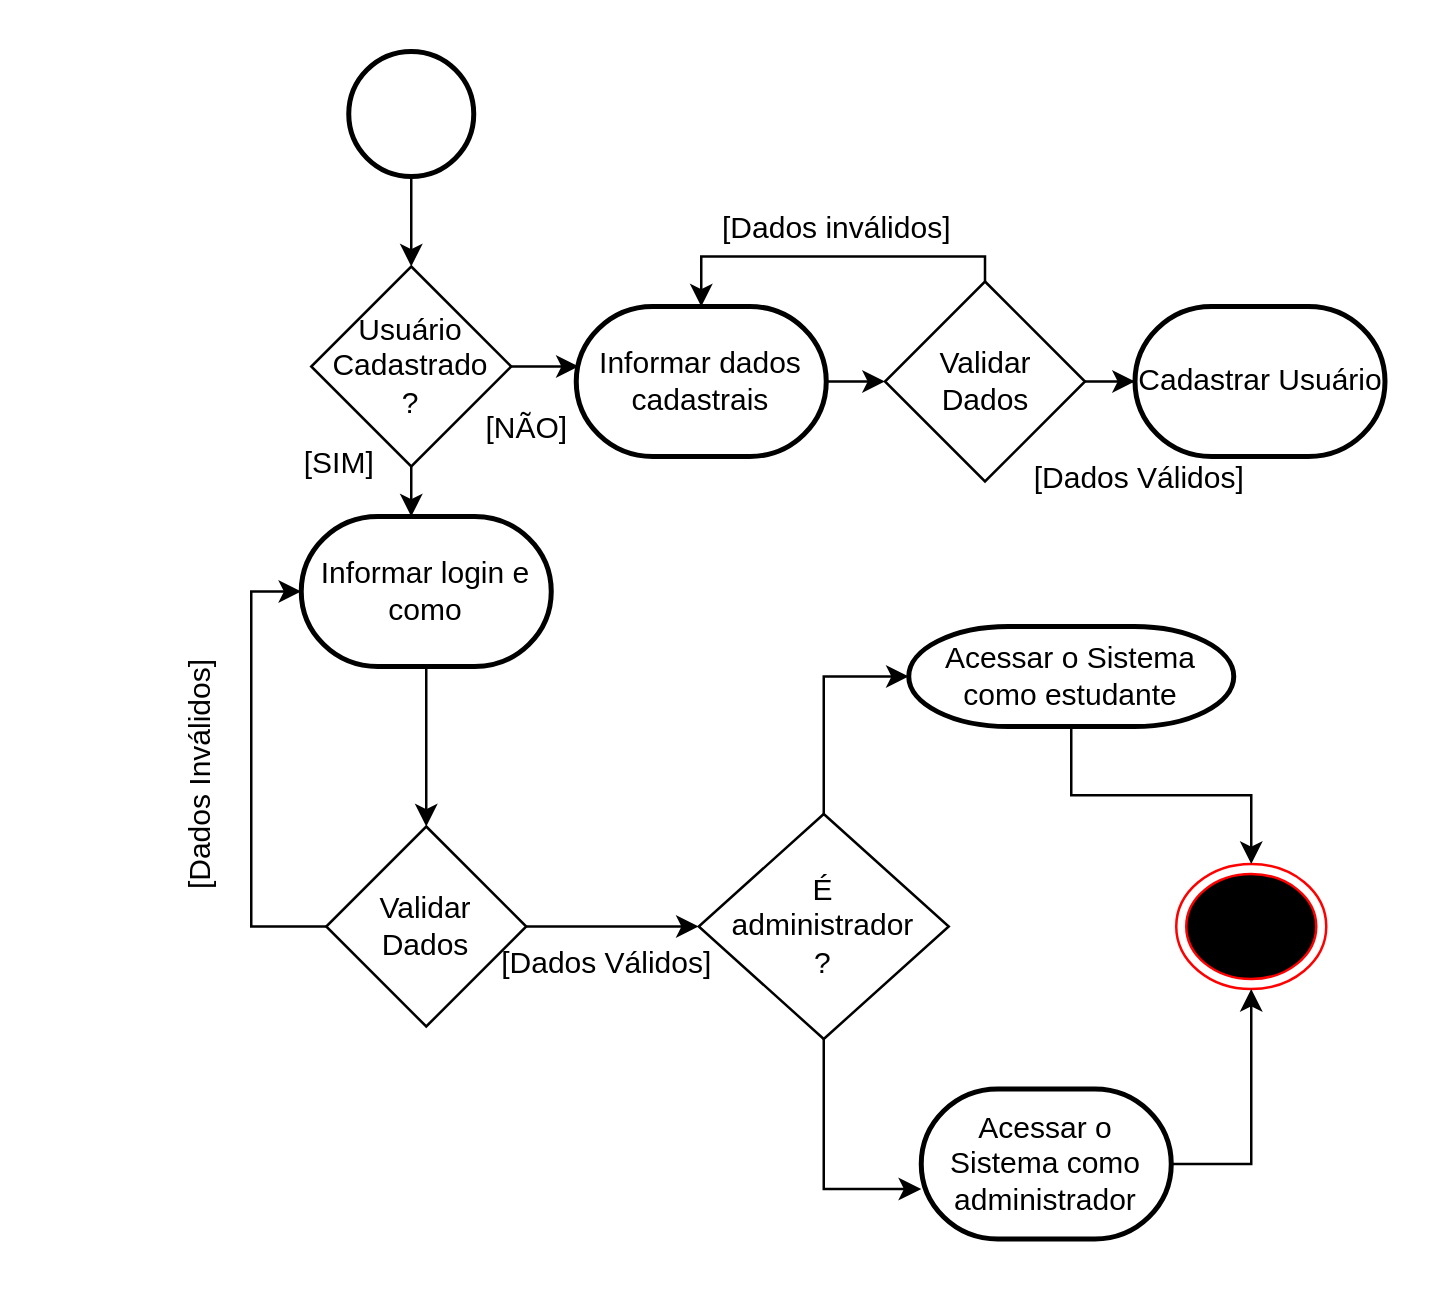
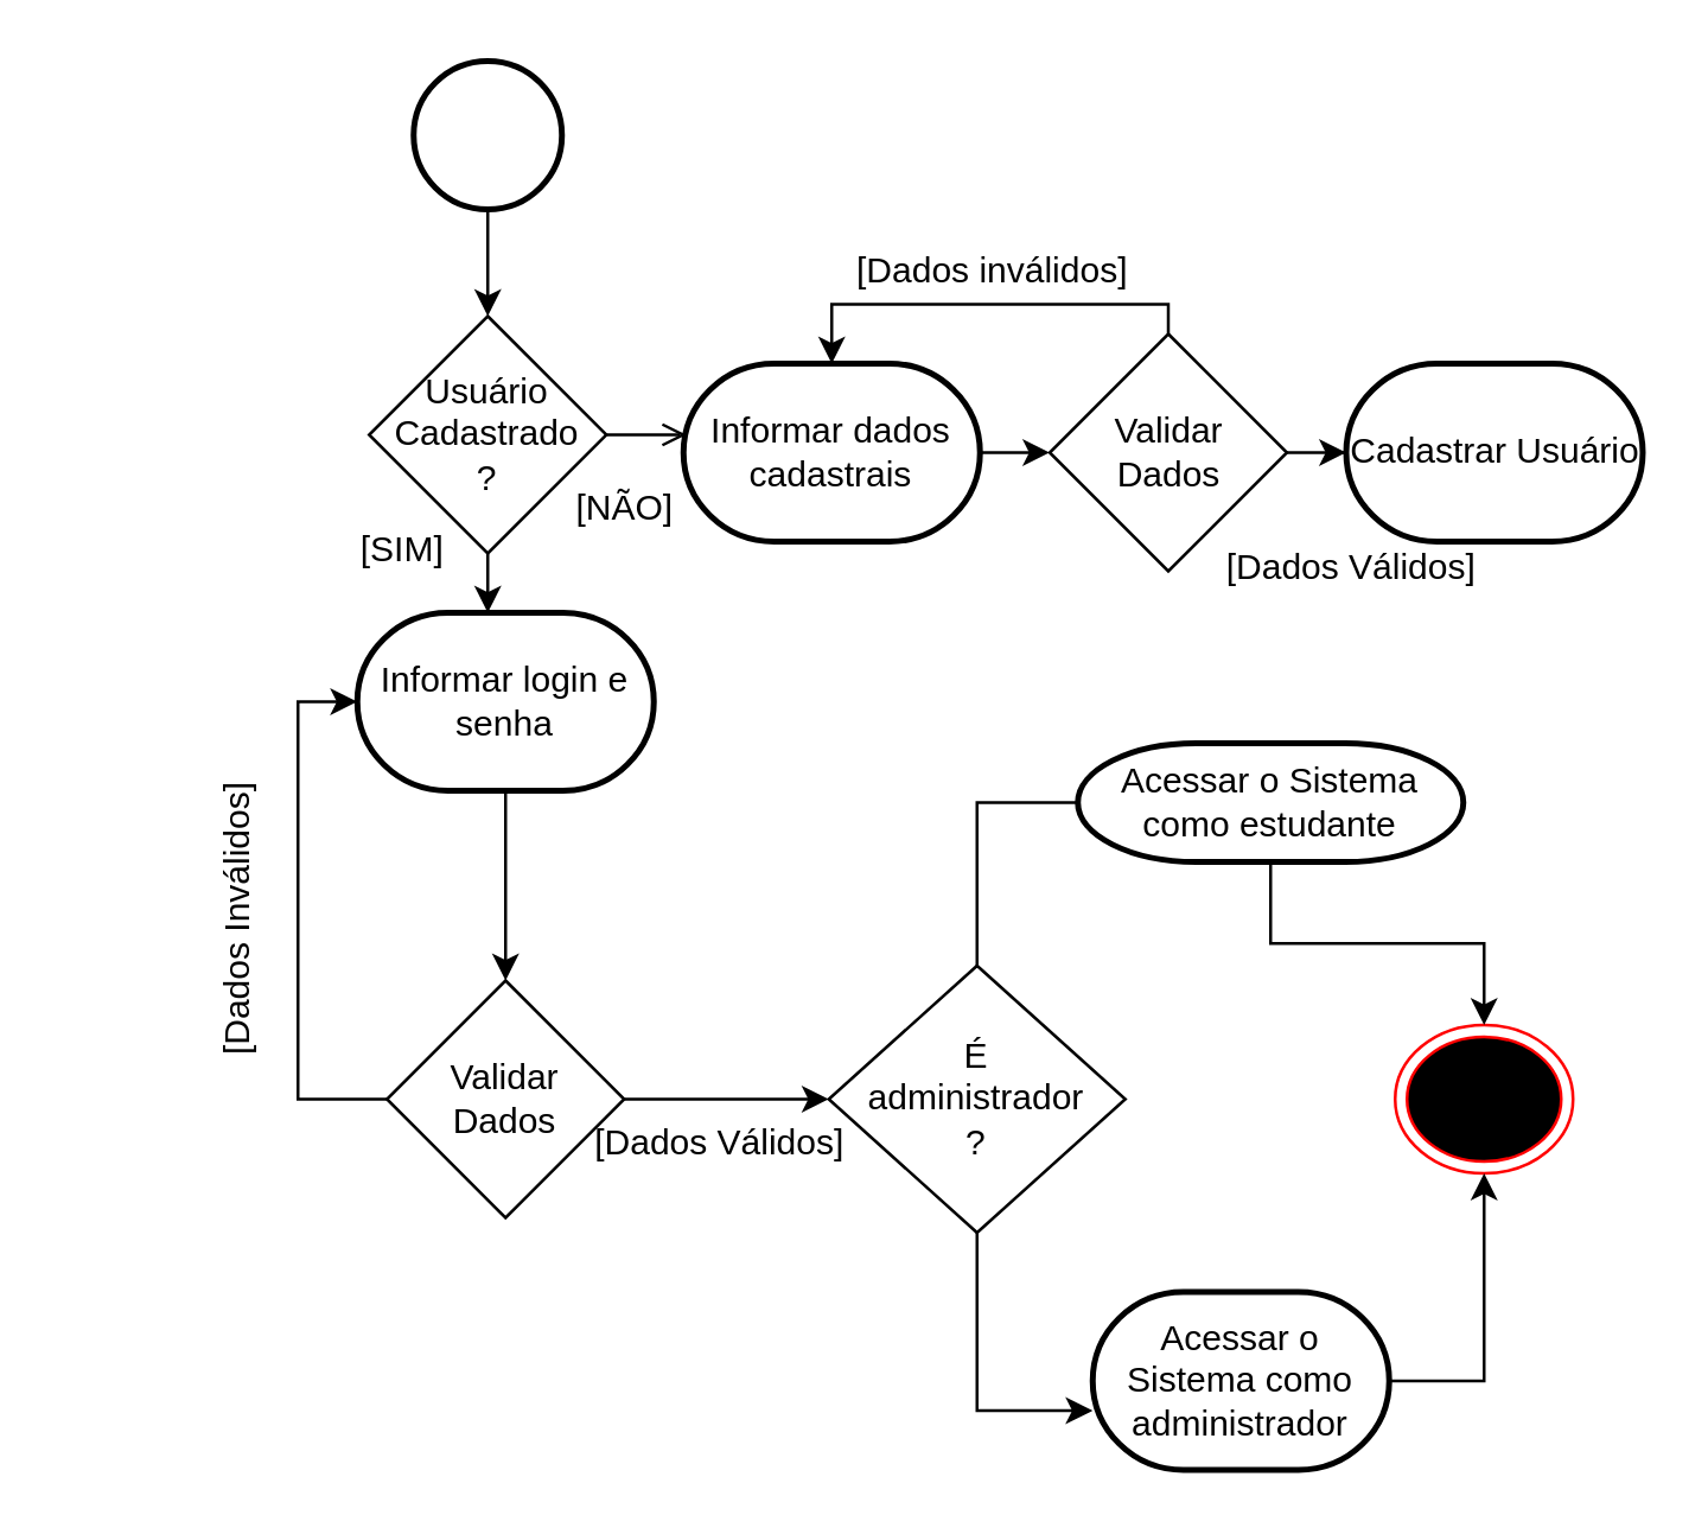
- <mxCell id="17" style="edgeStyle=orthogonalEdgeStyle;rounded=0;orthogonalLoop=1;jettySize=auto;html=1;entryX=0.01;entryY=0.4;entryDx=0;entryDy=0;entryPerimeter=0;" edge="1" parent="1" source="19" target="21"><mxGeometry relative="1" as="geometry" /></mxCell>
+ <mxCell id="17" style="edgeStyle=orthogonalEdgeStyle;rounded=0;orthogonalLoop=1;jettySize=auto;html=1;entryX=0.01;entryY=0.4;entryDx=0;entryDy=0;entryPerimeter=0;endArrow=open;" edge="1" parent="1" source="19" target="21"><mxGeometry relative="1" as="geometry" /></mxCell>
- <mxCell id="4" value="Informar login e como" style="strokeWidth=2;html=1;shape=mxgraph.flowchart.terminator;whiteSpace=wrap;" parent="1" vertex="1"><mxGeometry x="120" y="206" width="100" height="60" as="geometry" /></mxCell>
+ <mxCell id="4" value="Informar login e senha" style="strokeWidth=2;html=1;shape=mxgraph.flowchart.terminator;whiteSpace=wrap;" parent="1" vertex="1"><mxGeometry x="120" y="206" width="100" height="60" as="geometry" /></mxCell>
- <mxCell id="14" style="edgeStyle=orthogonalEdgeStyle;rounded=0;orthogonalLoop=1;jettySize=auto;html=1;entryX=0;entryY=0.5;entryDx=0;entryDy=0;entryPerimeter=0;" parent="1" source="16" target="9" edge="1"><mxGeometry relative="1" as="geometry" /></mxCell>
+ <mxCell id="14" style="edgeStyle=orthogonalEdgeStyle;rounded=0;orthogonalLoop=1;jettySize=auto;html=1;entryX=0;entryY=0.5;entryDx=0;entryDy=0;entryPerimeter=0;endArrow=none;" parent="1" source="16" target="9" edge="1"><mxGeometry relative="1" as="geometry" /></mxCell>
